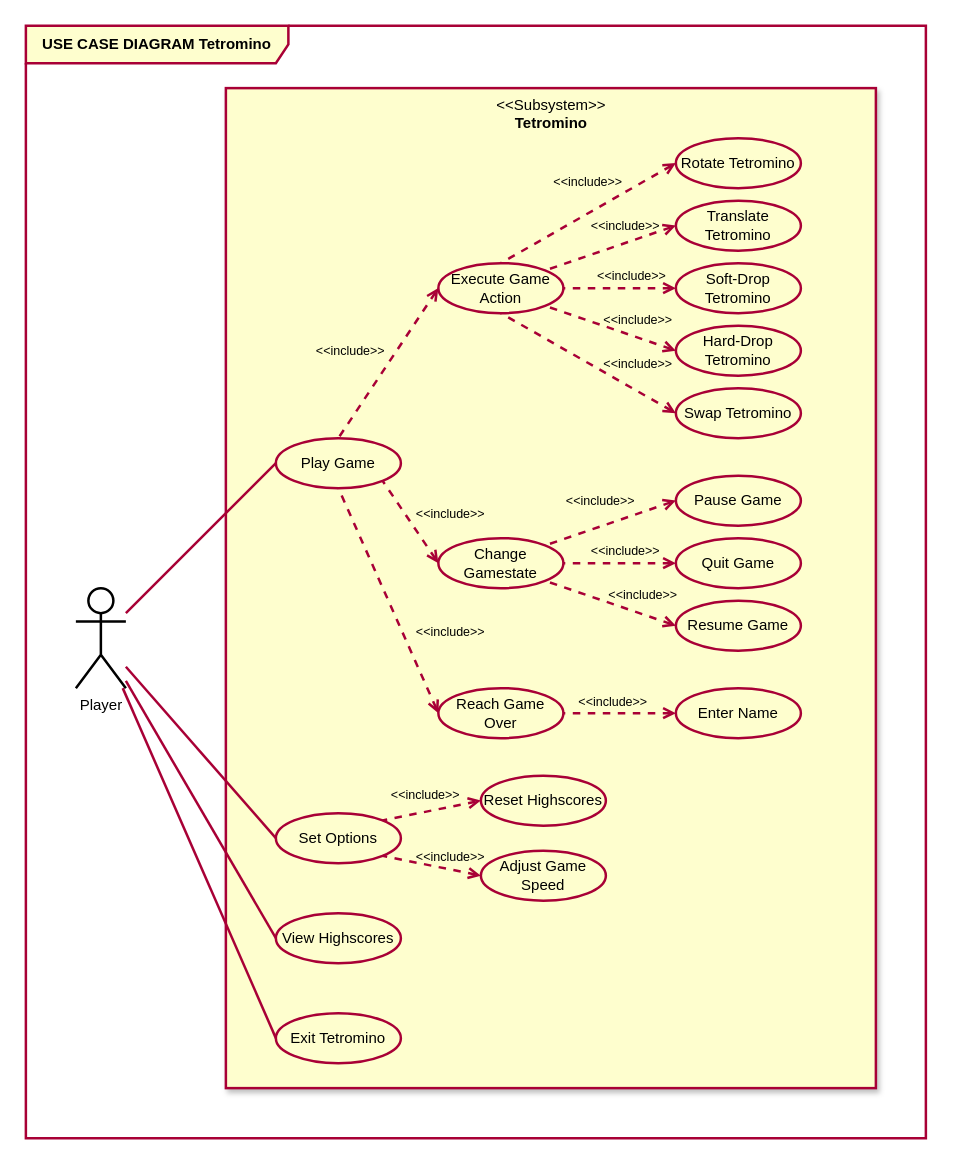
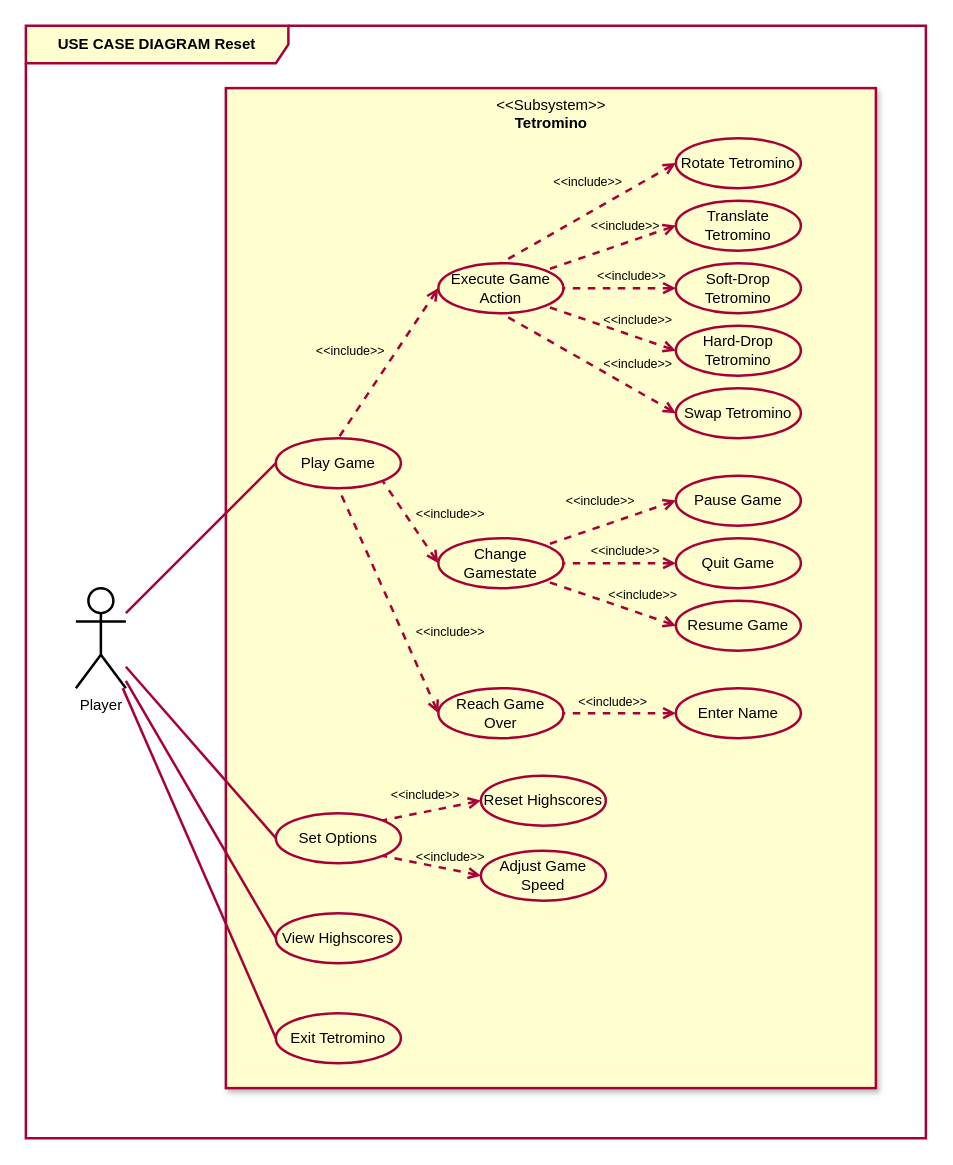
- <mxCell id="54" value="&lt;b&gt;USE CASE DIAGRAM Tetromino&lt;/b&gt;" style="shape=umlFrame;whiteSpace=wrap;html=1;strokeColor=#A80036;strokeWidth=2;fillColor=#FEFECE;fontColor=#000000;width=210;height=30;" vertex="1" parent="1"><mxGeometry x="20" y="20" width="720" height="890" as="geometry" /></mxCell>
+ <mxCell id="54" value="&lt;b&gt;USE CASE DIAGRAM Reset&lt;/b&gt;" style="shape=umlFrame;whiteSpace=wrap;html=1;strokeColor=#A80036;strokeWidth=2;fillColor=#FEFECE;fontColor=#000000;width=210;height=30;" vertex="1" parent="1"><mxGeometry x="20" y="20" width="720" height="890" as="geometry" /></mxCell>
